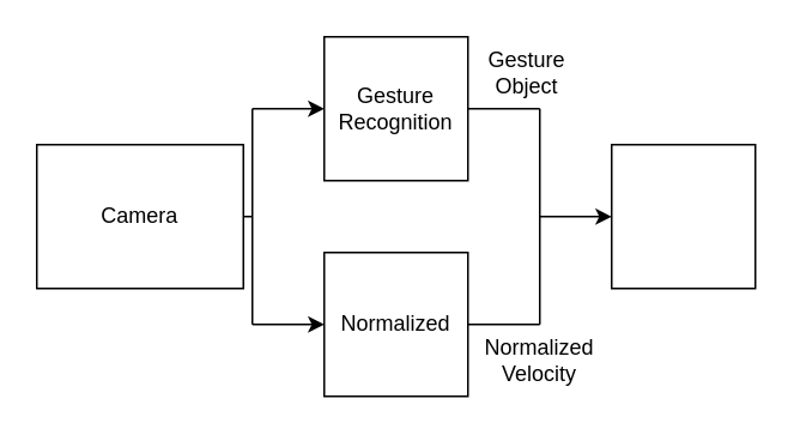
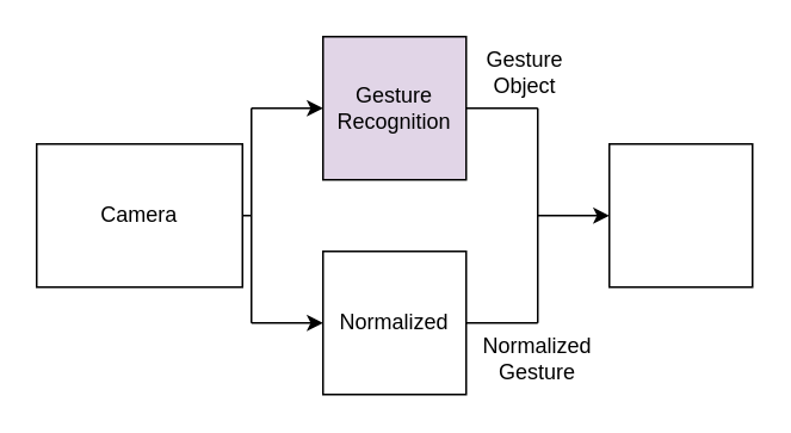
- <mxCell id="3" value="Gesture Recognition" style="whiteSpace=wrap;html=1;aspect=fixed;" vertex="1" parent="1"><mxGeometry x="180" y="20" width="80" height="80" as="geometry" /></mxCell>
+ <mxCell id="3" value="Gesture Recognition" style="whiteSpace=wrap;html=1;aspect=fixed;fillColor=#e1d5e7;" vertex="1" parent="1"><mxGeometry x="180" y="20" width="80" height="80" as="geometry" /></mxCell>
- <mxCell id="15" value="Normalized Velocity" style="text;html=1;strokeColor=none;fillColor=none;align=center;verticalAlign=middle;whiteSpace=wrap;rounded=0;" vertex="1" parent="1"><mxGeometry x="280" y="190" width="40" height="20" as="geometry" /></mxCell>
+ <mxCell id="15" value="Normalized Gesture" style="text;html=1;strokeColor=none;fillColor=none;align=center;verticalAlign=middle;whiteSpace=wrap;rounded=0;" vertex="1" parent="1"><mxGeometry x="280" y="190" width="40" height="20" as="geometry" /></mxCell>
